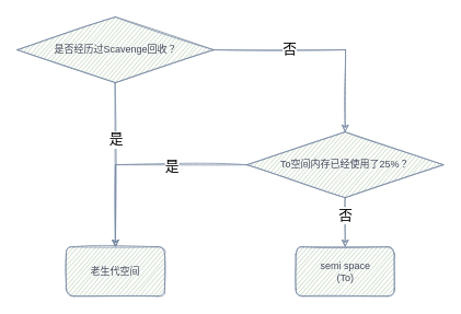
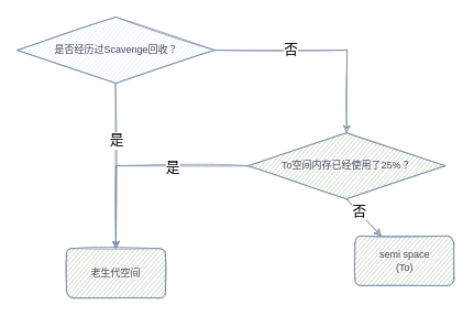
- <mxCell id="4" value="是否经历过Scavenge回收？" style="rhombus;whiteSpace=wrap;html=1;fillColor=#B2C9AB;strokeColor=#788AA3;fontColor=#46495D;sketch=1;" parent="1" vertex="1"><mxGeometry x="20.5" y="20" width="239" height="80" as="geometry" /></mxCell>
+ <mxCell id="4" value="是否经历过Scavenge回收？" style="rhombus;whiteSpace=wrap;html=1;fillColor=#dae8fc;strokeColor=#788AA3;fontColor=#46495D;sketch=1;" parent="1" vertex="1"><mxGeometry x="20.5" y="20" width="239" height="80" as="geometry" /></mxCell>
- <mxCell id="3" value="semi space&lt;br&gt;(To)" style="rounded=1;whiteSpace=wrap;html=1;fillColor=#B2C9AB;strokeColor=#788AA3;fontColor=#46495D;sketch=1;" parent="1" vertex="1"><mxGeometry x="359.5" y="300" width="120" height="60" as="geometry" /></mxCell>
+ <mxCell id="3" value="semi space&lt;br&gt;(To)" style="rounded=1;whiteSpace=wrap;html=1;fillColor=#B2C9AB;strokeColor=#788AA3;fontColor=#46495D;sketch=1;" parent="1" vertex="1"><mxGeometry x="429.5" y="285" width="120" height="60" as="geometry" /></mxCell>
